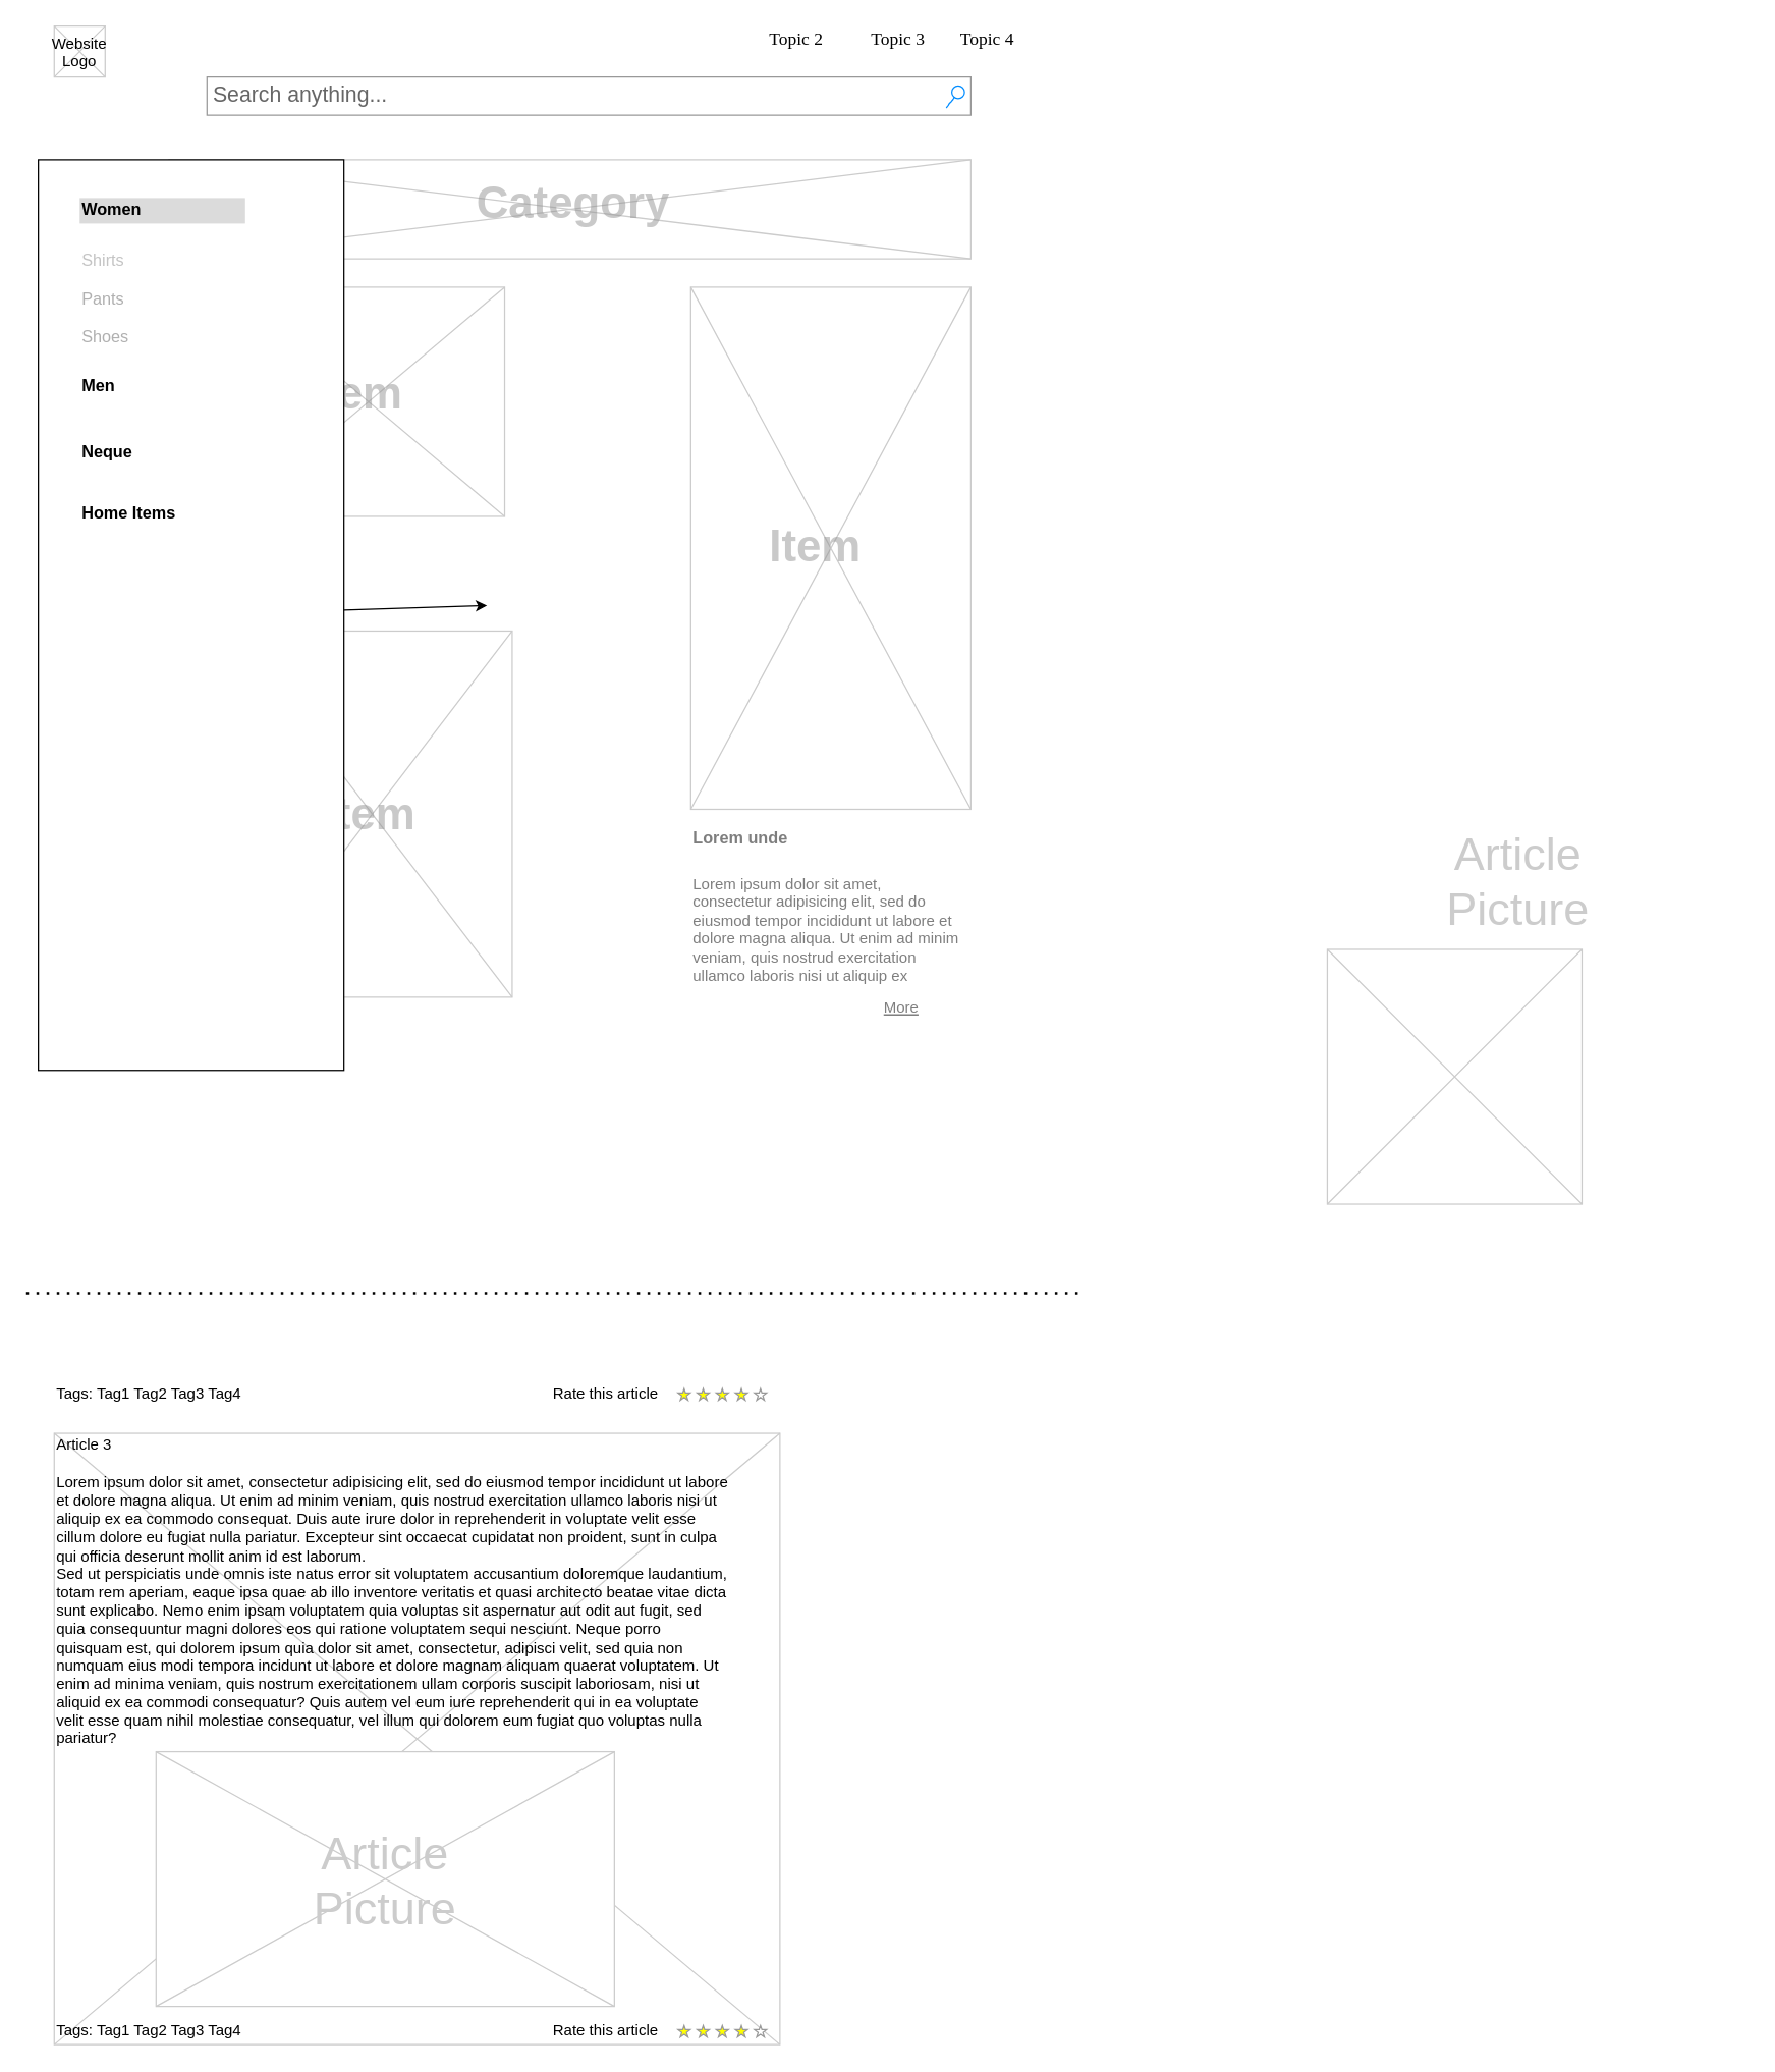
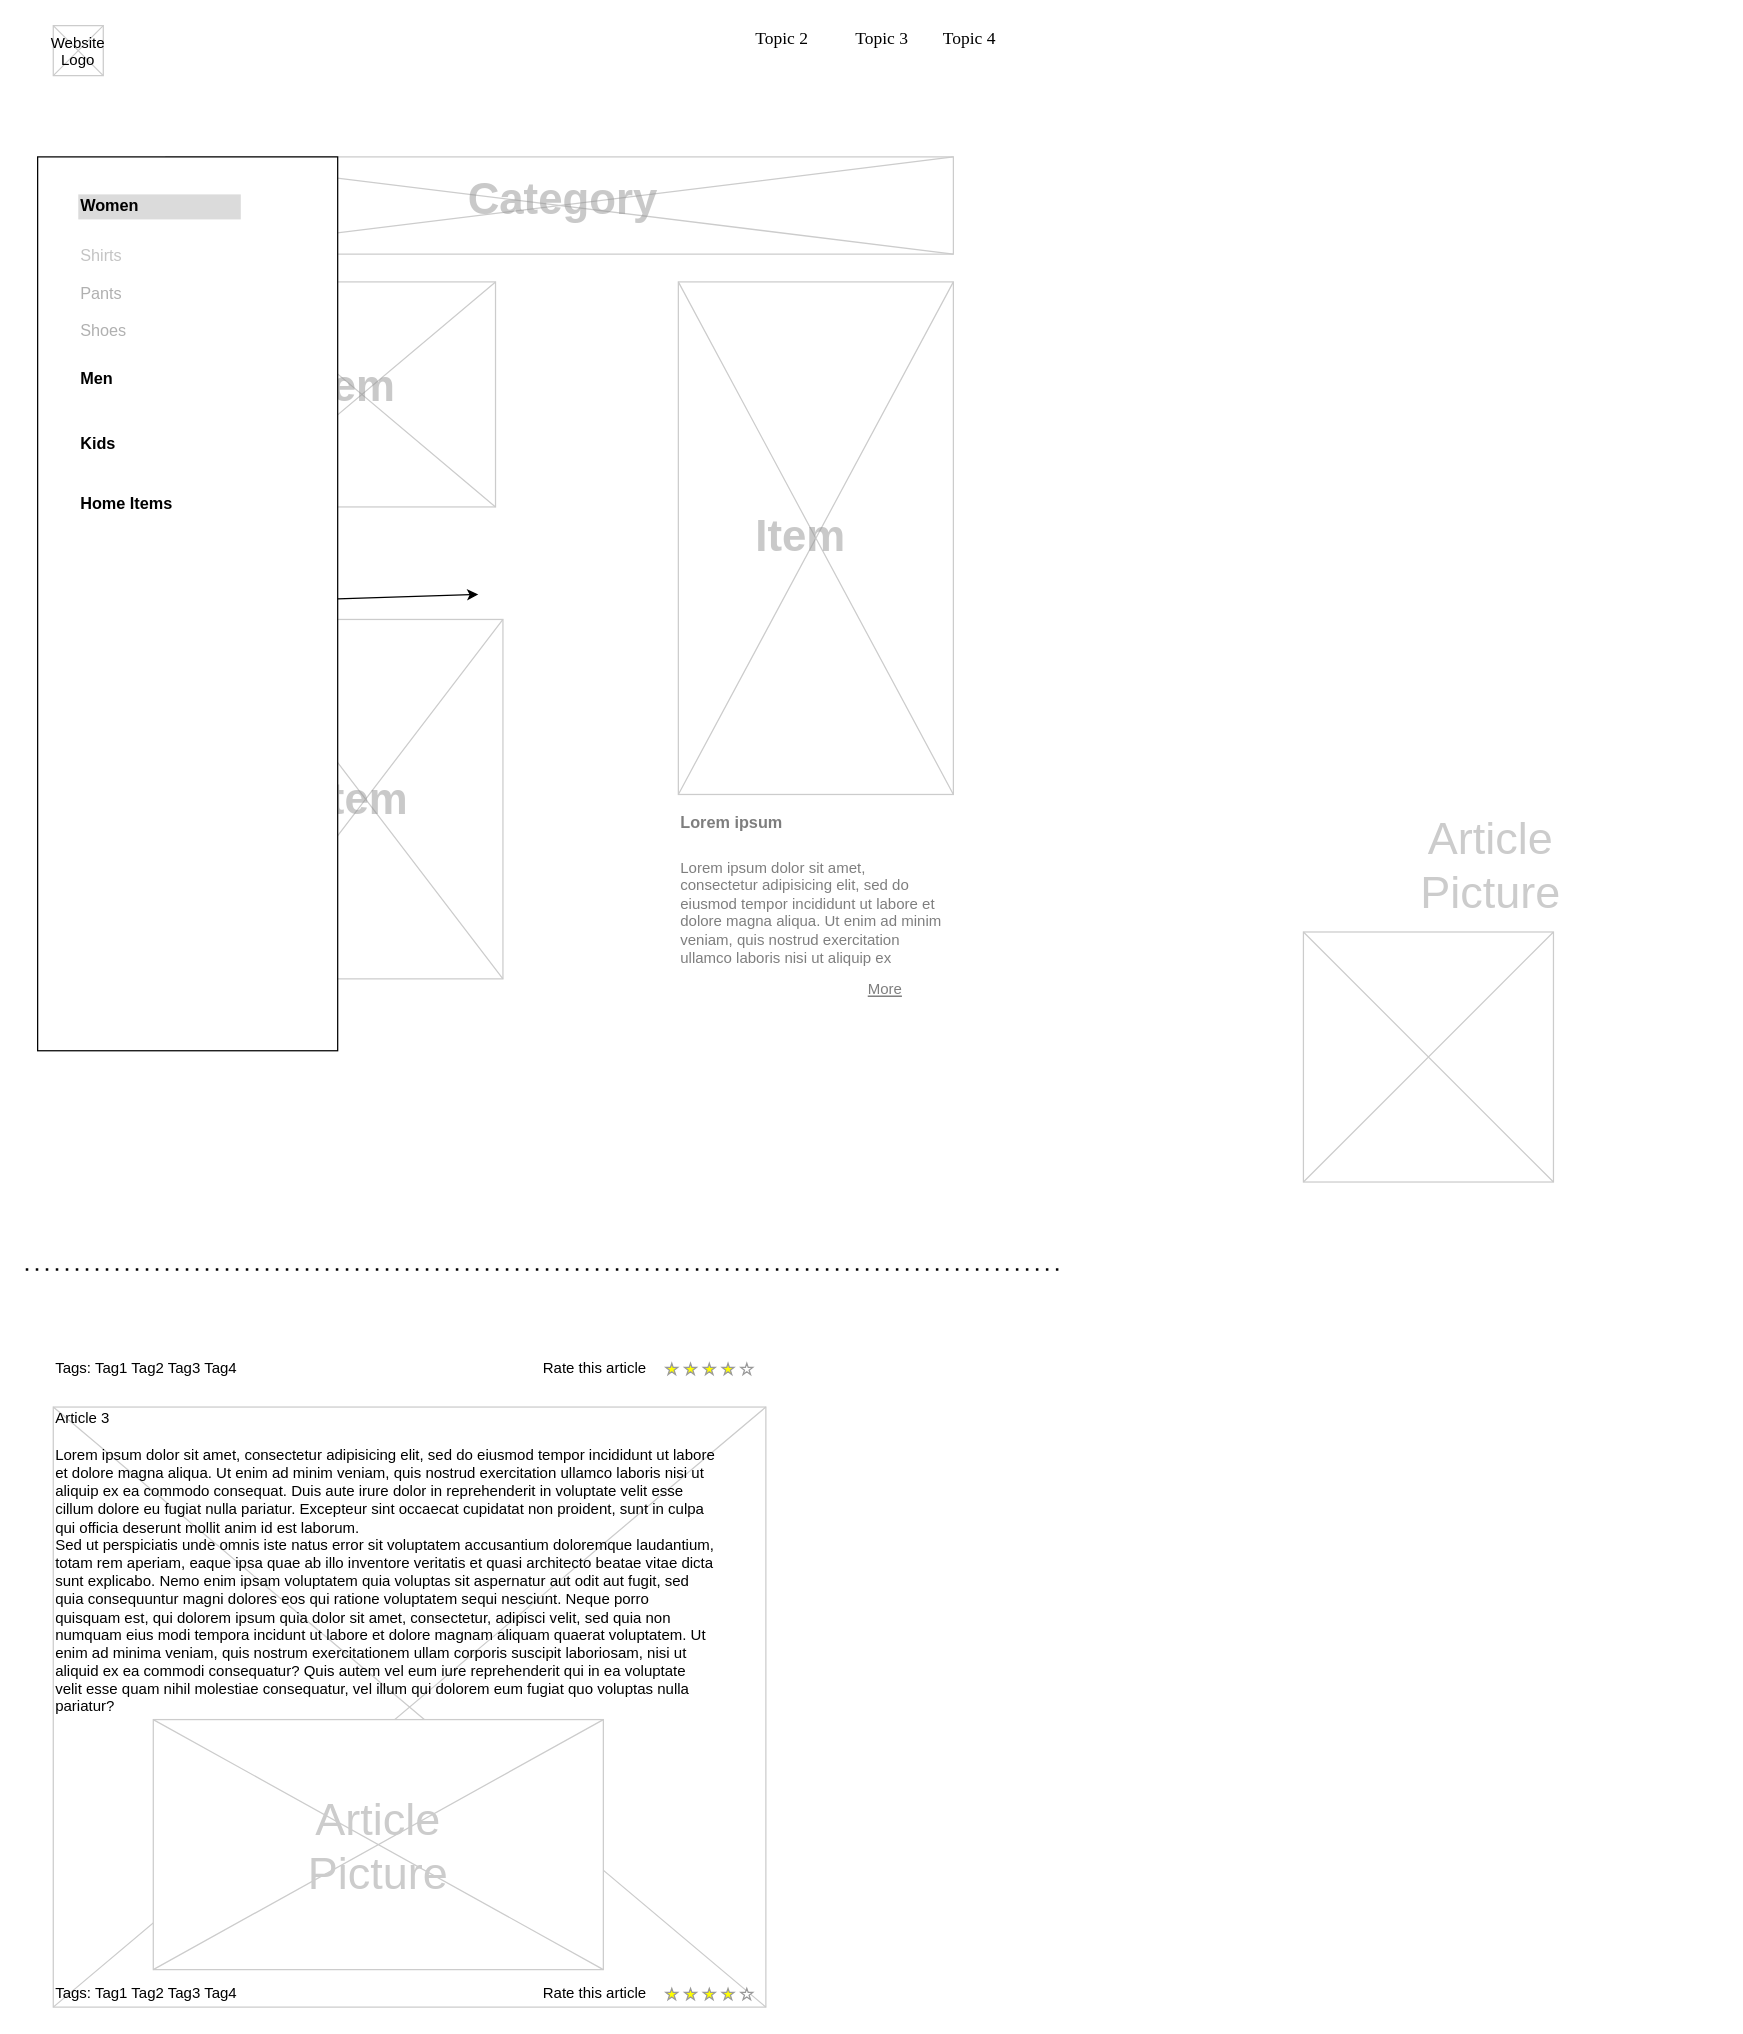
- <mxCell id="33" value="Search anything..." style="strokeWidth=1;shadow=0;dashed=0;align=center;html=1;shape=mxgraph.mockup.forms.searchBox;strokeColor=#999999;mainText=;strokeColor2=#008cff;fontColor=#666666;fontSize=17;align=left;spacingLeft=3;rounded=0;labelBackgroundColor=none;comic=1;" vertex="1" parent="1"><mxGeometry x="162" y="60" width="600" height="30" as="geometry" /></mxCell>
- <mxCell id="42" value="Neque" style="text;spacingTop=-5;fontSize=13;fontStyle=1" vertex="1" parent="1"><mxGeometry x="62" y="345" width="130" height="20" as="geometry" /></mxCell>
+ <mxCell id="42" value="Kids" style="text;spacingTop=-5;fontSize=13;fontStyle=1" vertex="1" parent="1"><mxGeometry x="62" y="345" width="130" height="20" as="geometry" /></mxCell>
- <mxCell id="32" value="Lorem unde " style="text;spacingTop=-5;whiteSpace=wrap;align=left;fontStyle=1;fontSize=13;textOpacity=50;" parent="1" vertex="1"><mxGeometry x="542" y="647.5" width="231.55" height="135" as="geometry" /></mxCell>
+ <mxCell id="32" value="Lorem ipsum " style="text;spacingTop=-5;whiteSpace=wrap;align=left;fontStyle=1;fontSize=13;textOpacity=50;" parent="1" vertex="1"><mxGeometry x="542" y="647.5" width="231.55" height="135" as="geometry" /></mxCell>
